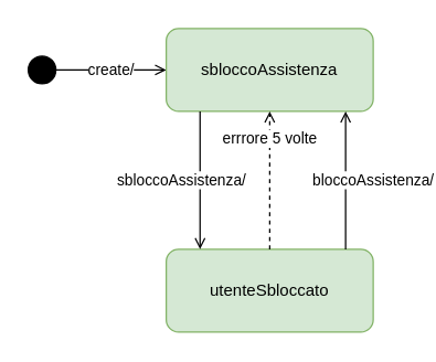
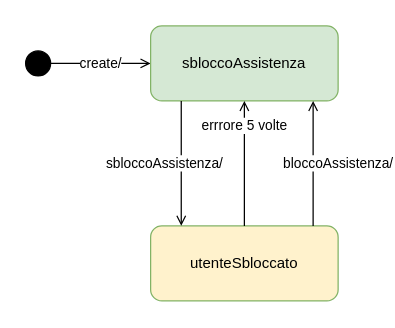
- <mxCell id="8" value="errrore 5 volte" style="endArrow=open;html=1;rounded=0;endFill=0;entryX=0.5;entryY=1;entryDx=0;entryDy=0;exitX=0.5;exitY=0;exitDx=0;exitDy=0;dashed=1;" parent="1" source="5" target="4" edge="1"><mxGeometry x="0.6" width="50" height="50" relative="1" as="geometry"><mxPoint x="380" y="160" as="sourcePoint" /><mxPoint x="530" y="210" as="targetPoint" /><Array as="points"><mxPoint x="195" y="150" /></Array><mxPoint as="offset" /></mxGeometry></mxCell>
+ <mxCell id="8" value="errrore 5 volte" style="endArrow=open;html=1;rounded=0;endFill=0;entryX=0.5;entryY=1;entryDx=0;entryDy=0;exitX=0.5;exitY=0;exitDx=0;exitDy=0;" parent="1" source="5" target="4" edge="1"><mxGeometry x="0.6" width="50" height="50" relative="1" as="geometry"><mxPoint x="380" y="160" as="sourcePoint" /><mxPoint x="530" y="210" as="targetPoint" /><Array as="points"><mxPoint x="195" y="150" /></Array><mxPoint as="offset" /></mxGeometry></mxCell>
- <mxCell id="5" value="utenteSbloccato" style="rounded=1;whiteSpace=wrap;html=1;fillColor=#d5e8d4;strokeColor=#82b366;" parent="1" vertex="1"><mxGeometry x="120" y="180" width="150" height="60" as="geometry" /></mxCell>
+ <mxCell id="5" value="utenteSbloccato" style="rounded=1;whiteSpace=wrap;html=1;fillColor=#fff2cc;strokeColor=#82b366;" parent="1" vertex="1"><mxGeometry x="120" y="180" width="150" height="60" as="geometry" /></mxCell>
